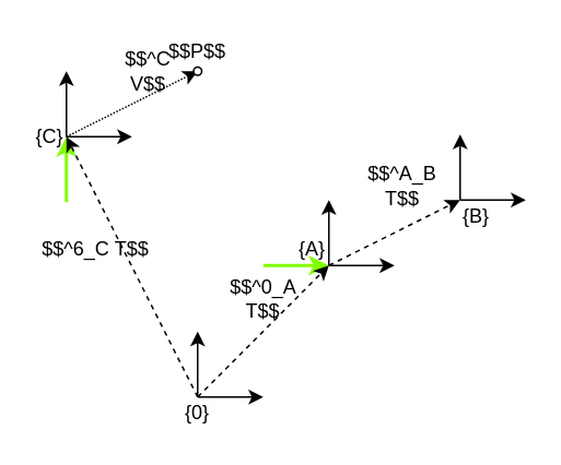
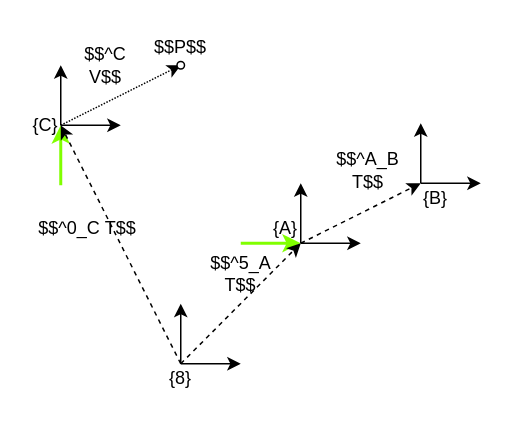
- <mxCell id="23" value="$$^C V$$" style="text;html=1;strokeColor=none;fillColor=none;align=center;verticalAlign=middle;whiteSpace=wrap;rounded=0;" parent="1" vertex="1"><mxGeometry x="80" y="33" width="20" height="20" as="geometry" /></mxCell>
+ <mxCell id="23" value="$$^C V$$" style="text;html=1;strokeColor=none;fillColor=none;align=center;verticalAlign=middle;whiteSpace=wrap;rounded=0;" parent="1" vertex="1"><mxGeometry x="60" y="33" width="20" height="20" as="geometry" /></mxCell>
- <mxCell id="21" value="$$^6_C&amp;nbsp;T$$" style="text;html=1;strokeColor=none;fillColor=none;align=center;verticalAlign=middle;whiteSpace=wrap;rounded=0;" parent="1" vertex="1"><mxGeometry x="48" y="142" width="20" height="20" as="geometry" /></mxCell>
+ <mxCell id="21" value="$$^0_C&amp;nbsp;T$$" style="text;html=1;strokeColor=none;fillColor=none;align=center;verticalAlign=middle;whiteSpace=wrap;rounded=0;" parent="1" vertex="1"><mxGeometry x="48" y="142" width="20" height="20" as="geometry" /></mxCell>
- <mxCell id="19" value="$$^0_A T$$" style="text;html=1;strokeColor=none;fillColor=none;align=center;verticalAlign=middle;whiteSpace=wrap;rounded=0;" parent="1" vertex="1"><mxGeometry x="150" y="172" width="20" height="20" as="geometry" /></mxCell>
+ <mxCell id="19" value="$$^5_A T$$" style="text;html=1;strokeColor=none;fillColor=none;align=center;verticalAlign=middle;whiteSpace=wrap;rounded=0;" parent="1" vertex="1"><mxGeometry x="150" y="172" width="20" height="20" as="geometry" /></mxCell>
- <mxCell id="15" value="{0}" style="text;html=1;strokeColor=none;fillColor=none;align=center;verticalAlign=middle;whiteSpace=wrap;rounded=0;" parent="1" vertex="1"><mxGeometry x="110" y="242" width="20" height="20" as="geometry" /></mxCell>
+ <mxCell id="15" value="{8}" style="text;html=1;strokeColor=none;fillColor=none;align=center;verticalAlign=middle;whiteSpace=wrap;rounded=0;" parent="1" vertex="1"><mxGeometry x="110" y="242" width="20" height="20" as="geometry" /></mxCell>
